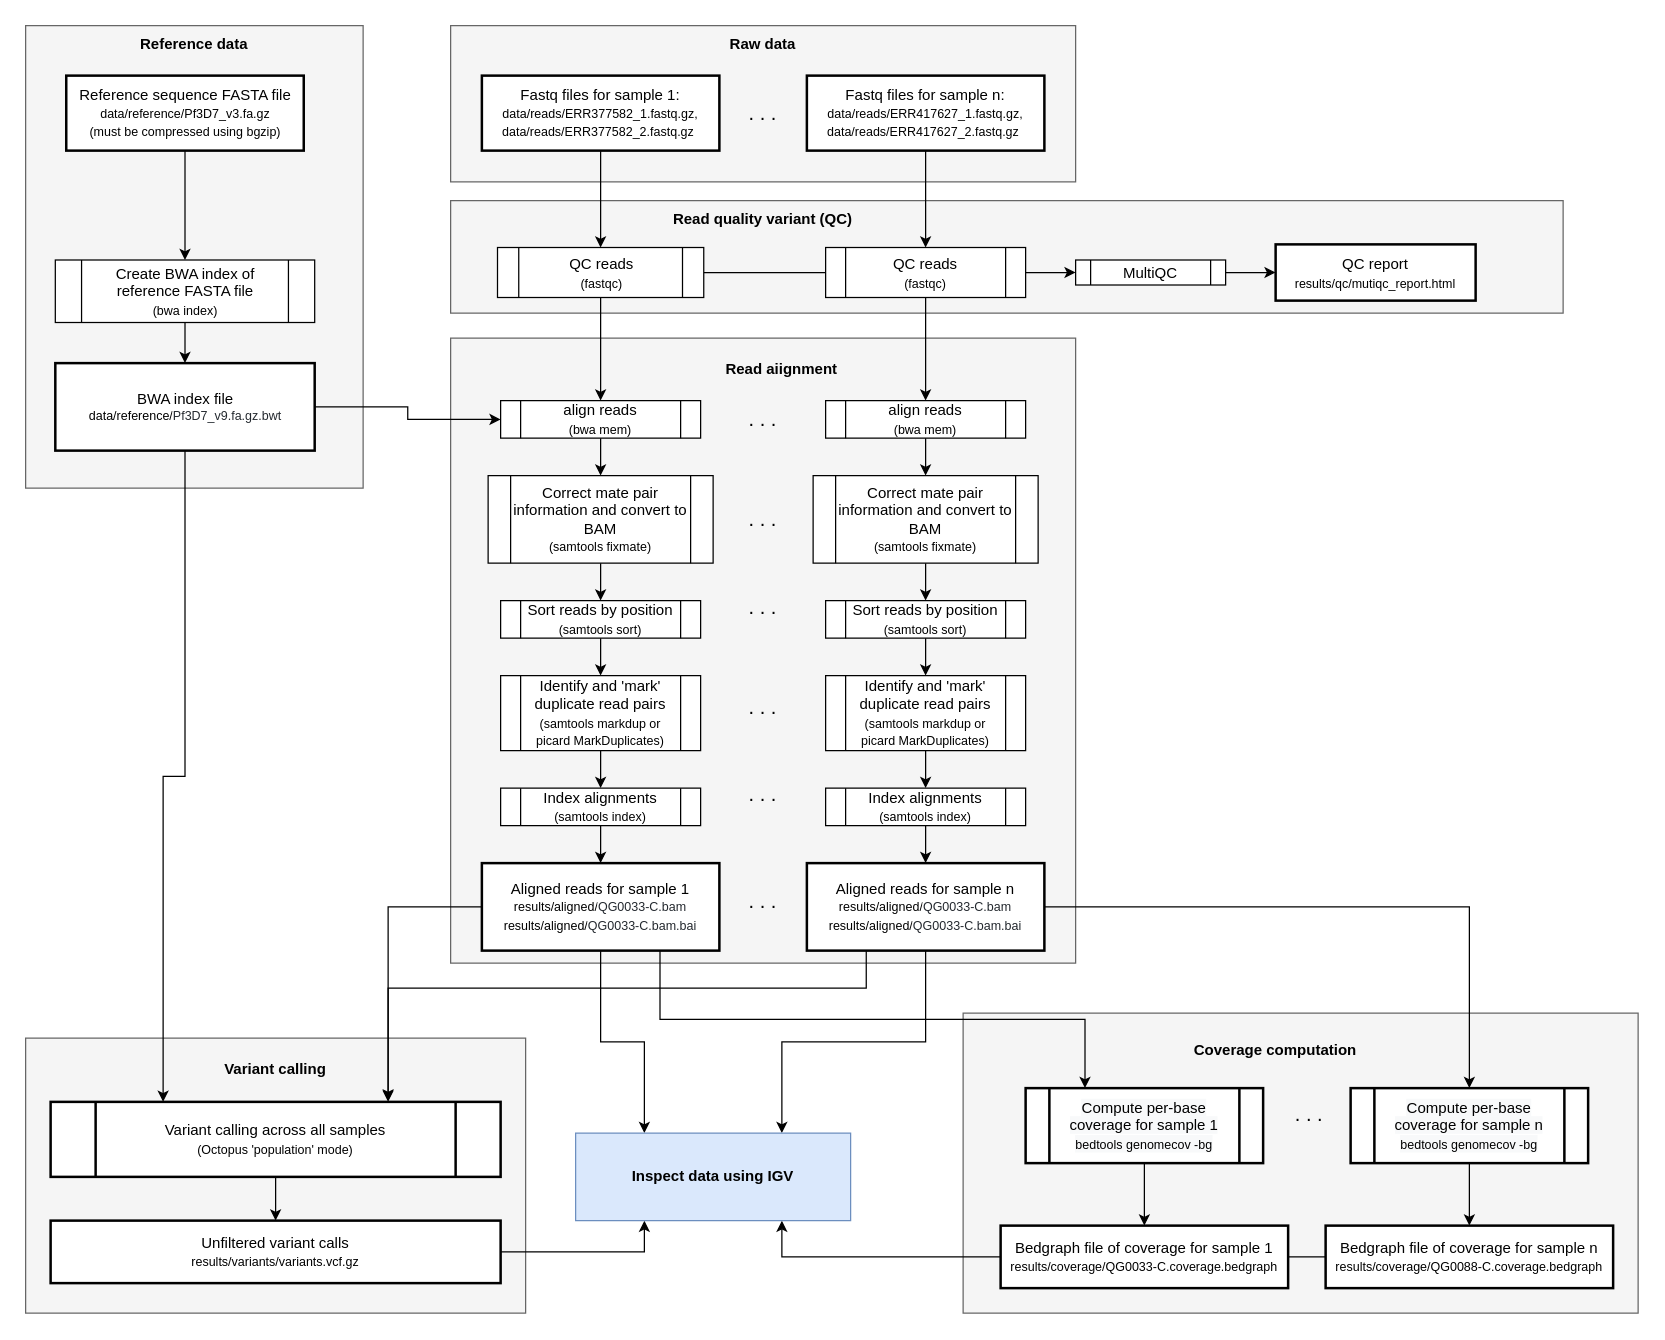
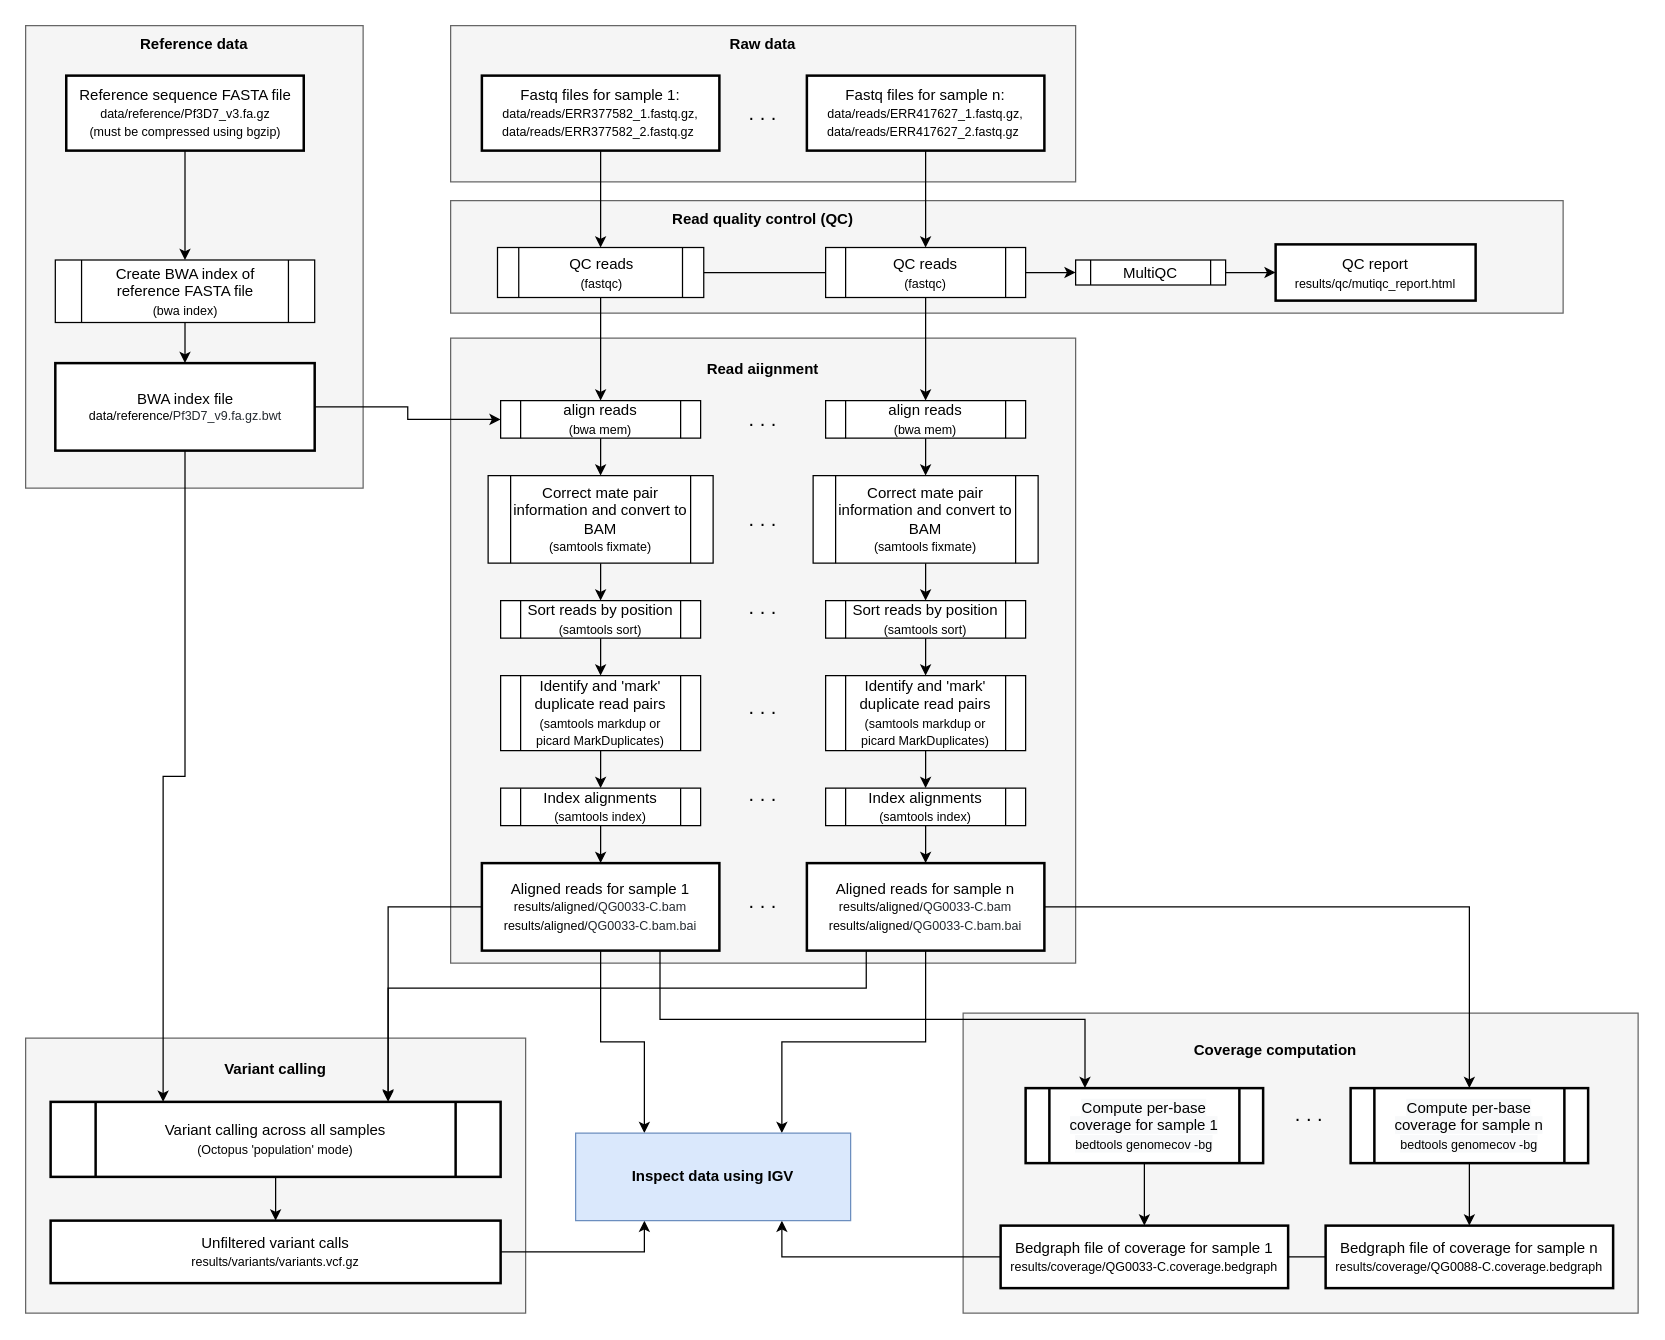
- <mxCell id="51" value="Read quality variant (QC)" style="text;html=1;strokeColor=none;fillColor=none;align=center;verticalAlign=middle;whiteSpace=wrap;rounded=0;fontStyle=1" vertex="1" parent="1"><mxGeometry x="525" y="160" width="170" height="30" as="geometry" /></mxCell>
+ <mxCell id="51" value="Read quality control (QC)" style="text;html=1;strokeColor=none;fillColor=none;align=center;verticalAlign=middle;whiteSpace=wrap;rounded=0;fontStyle=1" vertex="1" parent="1"><mxGeometry x="525" y="160" width="170" height="30" as="geometry" /></mxCell>
- <mxCell id="52" value="Read aiignment" style="text;html=1;strokeColor=none;fillColor=none;align=center;verticalAlign=middle;whiteSpace=wrap;rounded=0;fontStyle=1" vertex="1" parent="1"><mxGeometry x="540" y="280" width="170" height="30" as="geometry" /></mxCell>
+ <mxCell id="52" value="Read aiignment" style="text;html=1;strokeColor=none;fillColor=none;align=center;verticalAlign=middle;whiteSpace=wrap;rounded=0;fontStyle=1" vertex="1" parent="1"><mxGeometry x="525" y="280" width="170" height="30" as="geometry" /></mxCell>
